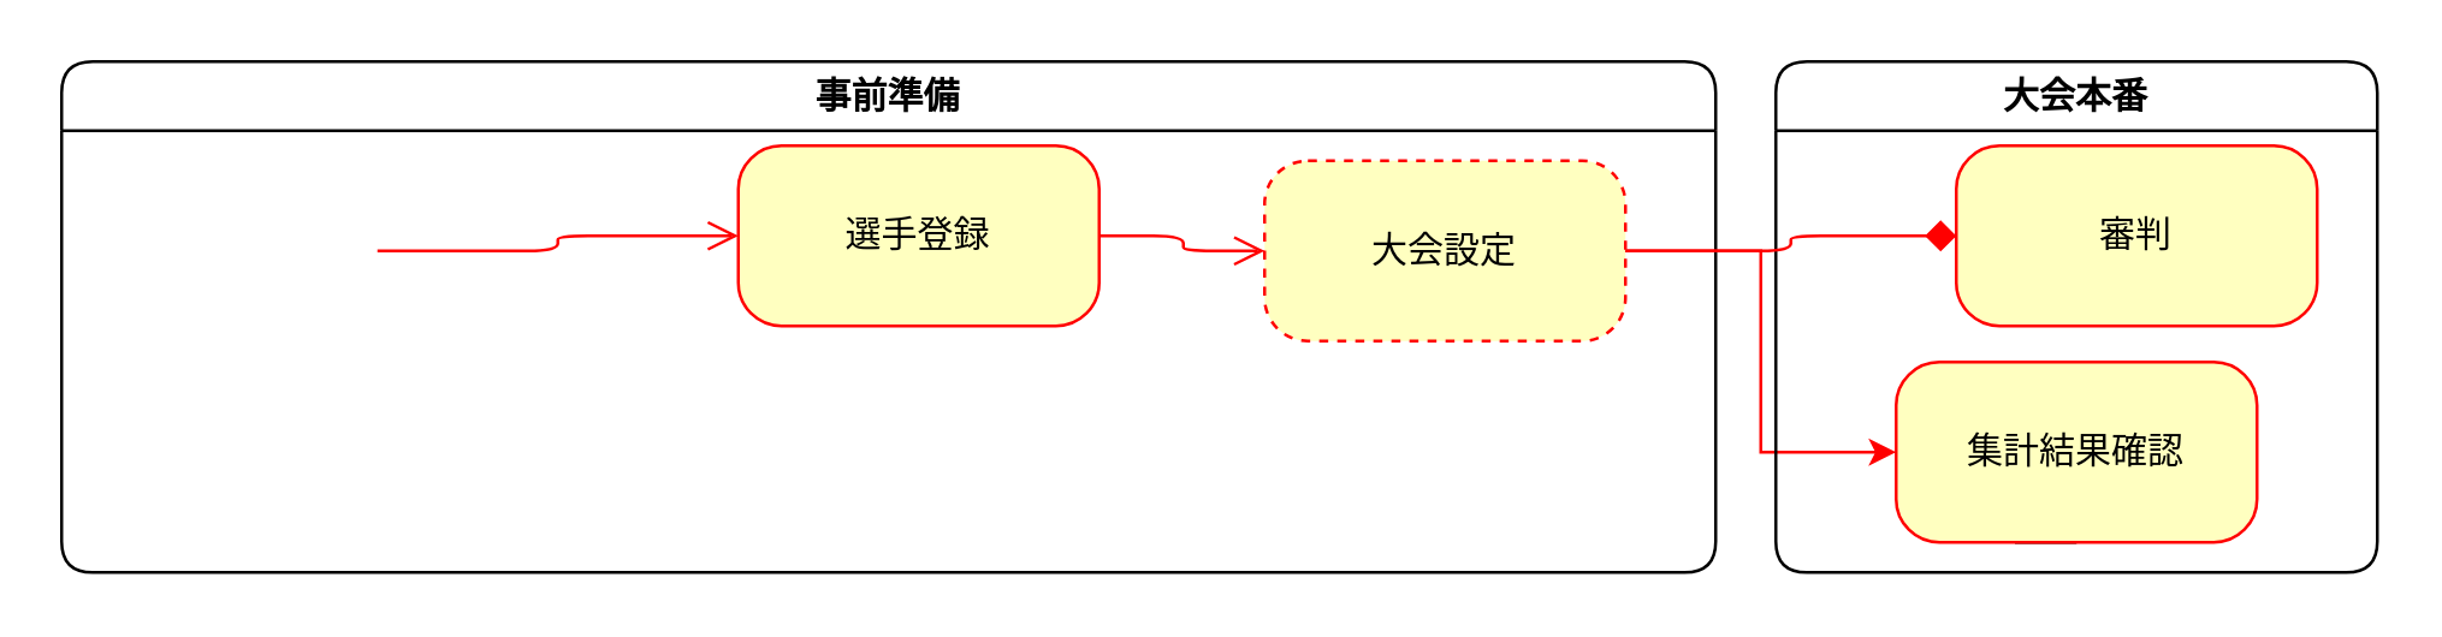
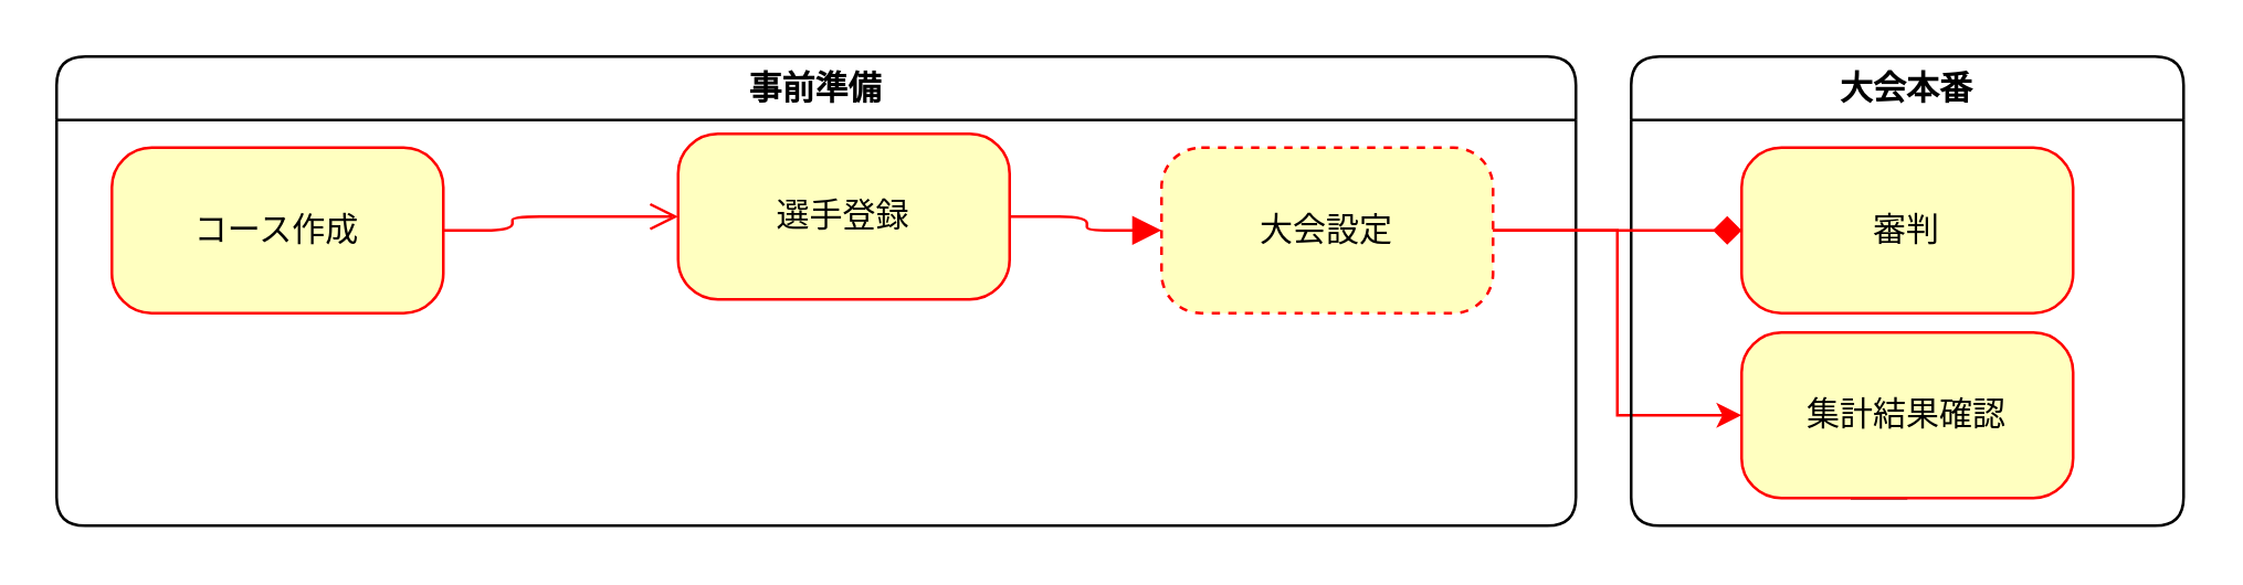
- <mxCell id="12" value="審判" style="rounded=1;whiteSpace=wrap;html=1;arcSize=24;fillColor=#ffffc0;strokeColor=#ff0000;shadow=0;comic=0;labelBackgroundColor=none;fontFamily=Verdana;fontSize=12;fontColor=#000000;align=center;" vertex="1" parent="10"><mxGeometry x="60" y="28" width="120" height="60" as="geometry" /></mxCell>
+ <mxCell id="12" value="審判" style="rounded=1;whiteSpace=wrap;html=1;arcSize=24;fillColor=#ffffc0;strokeColor=#ff0000;shadow=0;comic=0;labelBackgroundColor=none;fontFamily=Verdana;fontSize=12;fontColor=#000000;align=center;" vertex="1" parent="10"><mxGeometry x="40" y="33" width="120" height="60" as="geometry" /></mxCell>
+ <mxCell id="8" value="コース作成" style="rounded=1;whiteSpace=wrap;html=1;arcSize=24;fillColor=#ffffc0;strokeColor=#ff0000;shadow=0;comic=0;labelBackgroundColor=none;fontFamily=Verdana;fontSize=12;fontColor=#000000;align=center;" vertex="1" parent="3"><mxGeometry x="20" y="33" width="120" height="60" as="geometry" /></mxCell>
- <mxCell id="4" style="edgeStyle=elbowEdgeStyle;html=1;labelBackgroundColor=none;endArrow=open;endSize=8;strokeColor=#ff0000;fontFamily=Verdana;fontSize=12;align=left;" edge="1" parent="3" source="5" target="7"><mxGeometry relative="1" as="geometry" /></mxCell>
+ <mxCell id="4" style="edgeStyle=elbowEdgeStyle;html=1;labelBackgroundColor=none;endArrow=block;endSize=8;strokeColor=#ff0000;fontFamily=Verdana;fontSize=12;align=left;" edge="1" parent="3" source="5" target="7"><mxGeometry relative="1" as="geometry" /></mxCell>
